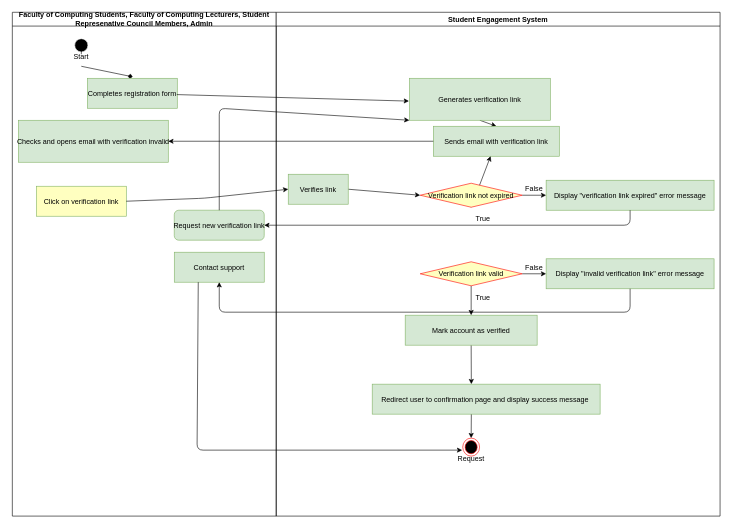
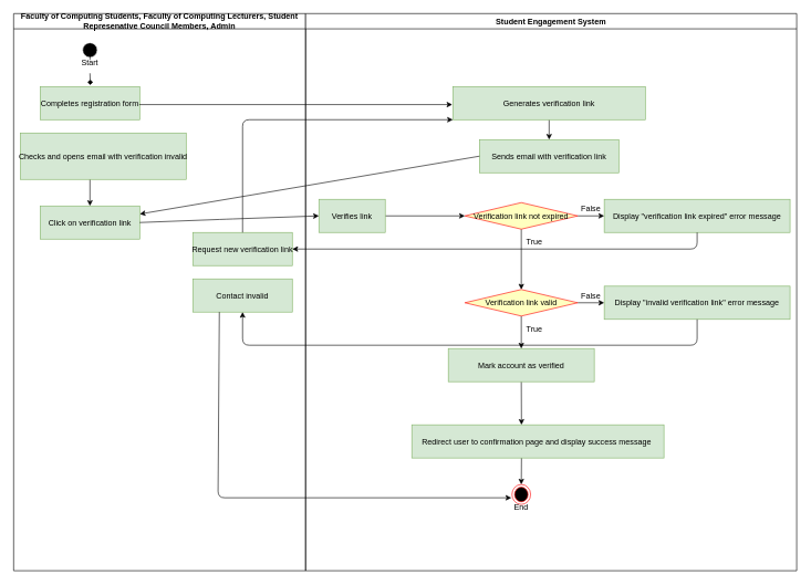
- <mxCell id="5" value="Completes registration form" style="fillColor=#d5e8d4;strokeColor=#82b366;" vertex="1" parent="2"><mxGeometry x="125" y="110" width="150" height="50" as="geometry" /></mxCell>
+ <mxCell id="5" value="Completes registration form" style="fillColor=#d5e8d4;strokeColor=#82b366;" vertex="1" parent="2"><mxGeometry x="40" y="110" width="150" height="50" as="geometry" /></mxCell>
- <mxCell id="15" value="Generates verification link" style="fillColor=#d5e8d4;strokeColor=#82b366;" vertex="1" parent="13"><mxGeometry x="221.94" y="110" width="235" height="70" as="geometry" /></mxCell>
+ <mxCell id="15" value="Generates verification link" style="fillColor=#d5e8d4;strokeColor=#82b366;" vertex="1" parent="13"><mxGeometry x="221.94" y="110" width="290" height="50" as="geometry" /></mxCell>
- <mxCell id="39" style="edgeStyle=none;html=1;exitX=0;exitY=0.5;exitDx=0;exitDy=0;entryX=1;entryY=0.5;entryDx=0;entryDy=0;" edge="1" parent="1" source="16" target="7"><mxGeometry relative="1" as="geometry" /></mxCell>
+ <mxCell id="39" style="edgeStyle=none;html=1;exitX=0;exitY=0.5;exitDx=0;exitDy=0;" edge="1" parent="1" source="16" target="8"><mxGeometry relative="1" as="geometry" /></mxCell>
- <mxCell id="20" style="edgeStyle=none;html=1;exitX=0.5;exitY=1;exitDx=0;exitDy=0;" edge="1" parent="13" source="21" target="16"><mxGeometry relative="1" as="geometry" /></mxCell>
+ <mxCell id="20" style="edgeStyle=none;html=1;exitX=0.5;exitY=1;exitDx=0;exitDy=0;entryX=0.5;entryY=0;entryDx=0;entryDy=0;" edge="1" parent="13" source="21" target="26"><mxGeometry relative="1" as="geometry" /></mxCell>
+ <mxCell id="6" style="edgeStyle=none;html=1;entryX=0.5;entryY=0;entryDx=0;entryDy=0;exitX=0.42;exitY=0.993;exitDx=0;exitDy=0;exitPerimeter=0;" edge="1" parent="2" source="7" target="8"><mxGeometry relative="1" as="geometry"><mxPoint x="120" y="260" as="sourcePoint" /></mxGeometry></mxCell>
- <mxCell id="29" value="Verifies link" style="fillColor=#d5e8d4;strokeColor=#82b366;" vertex="1" parent="13"><mxGeometry x="20" y="270" width="100" height="50" as="geometry" /></mxCell>
+ <mxCell id="29" value="Verifies link" style="fillColor=#d5e8d4;strokeColor=#82b366;" vertex="1" parent="13"><mxGeometry x="20" y="280" width="100" height="50" as="geometry" /></mxCell>
- <mxCell id="8" value="Click on verification link" style="fillColor=#ffffc0;strokeColor=#82b366;" vertex="1" parent="2"><mxGeometry x="40" y="290" width="150" height="50" as="geometry" /></mxCell>
+ <mxCell id="8" value="Click on verification link" style="fillColor=#d5e8d4;strokeColor=#82b366;" vertex="1" parent="2"><mxGeometry x="40" y="290" width="150" height="50" as="geometry" /></mxCell>
- <mxCell id="11" value="Request new verification link" style="fillColor=#d5e8d4;strokeColor=#82b366;rounded=1;" vertex="1" parent="2"><mxGeometry x="270" y="330" width="150" height="50" as="geometry" /></mxCell>
+ <mxCell id="11" value="Request new verification link" style="fillColor=#d5e8d4;strokeColor=#82b366;" vertex="1" parent="2"><mxGeometry x="270" y="330" width="150" height="50" as="geometry" /></mxCell>
- <mxCell id="12" value="Contact support" style="fillColor=#d5e8d4;strokeColor=#82b366;" vertex="1" parent="2"><mxGeometry x="270" y="400" width="150" height="50" as="geometry" /></mxCell>
+ <mxCell id="12" value="Contact invalid" style="fillColor=#d5e8d4;strokeColor=#82b366;" vertex="1" parent="2"><mxGeometry x="270" y="400" width="150" height="50" as="geometry" /></mxCell>
- <mxCell id="37" value="Request" style="text;strokeColor=none;align=center;fillColor=none;html=1;verticalAlign=middle;whiteSpace=wrap;rounded=0;" vertex="1" parent="13"><mxGeometry x="295" y="730" width="60" height="30" as="geometry" /></mxCell>
+ <mxCell id="37" value="End" style="text;strokeColor=none;align=center;fillColor=none;html=1;verticalAlign=middle;whiteSpace=wrap;rounded=0;" vertex="1" parent="13"><mxGeometry x="295" y="730" width="60" height="30" as="geometry" /></mxCell>
